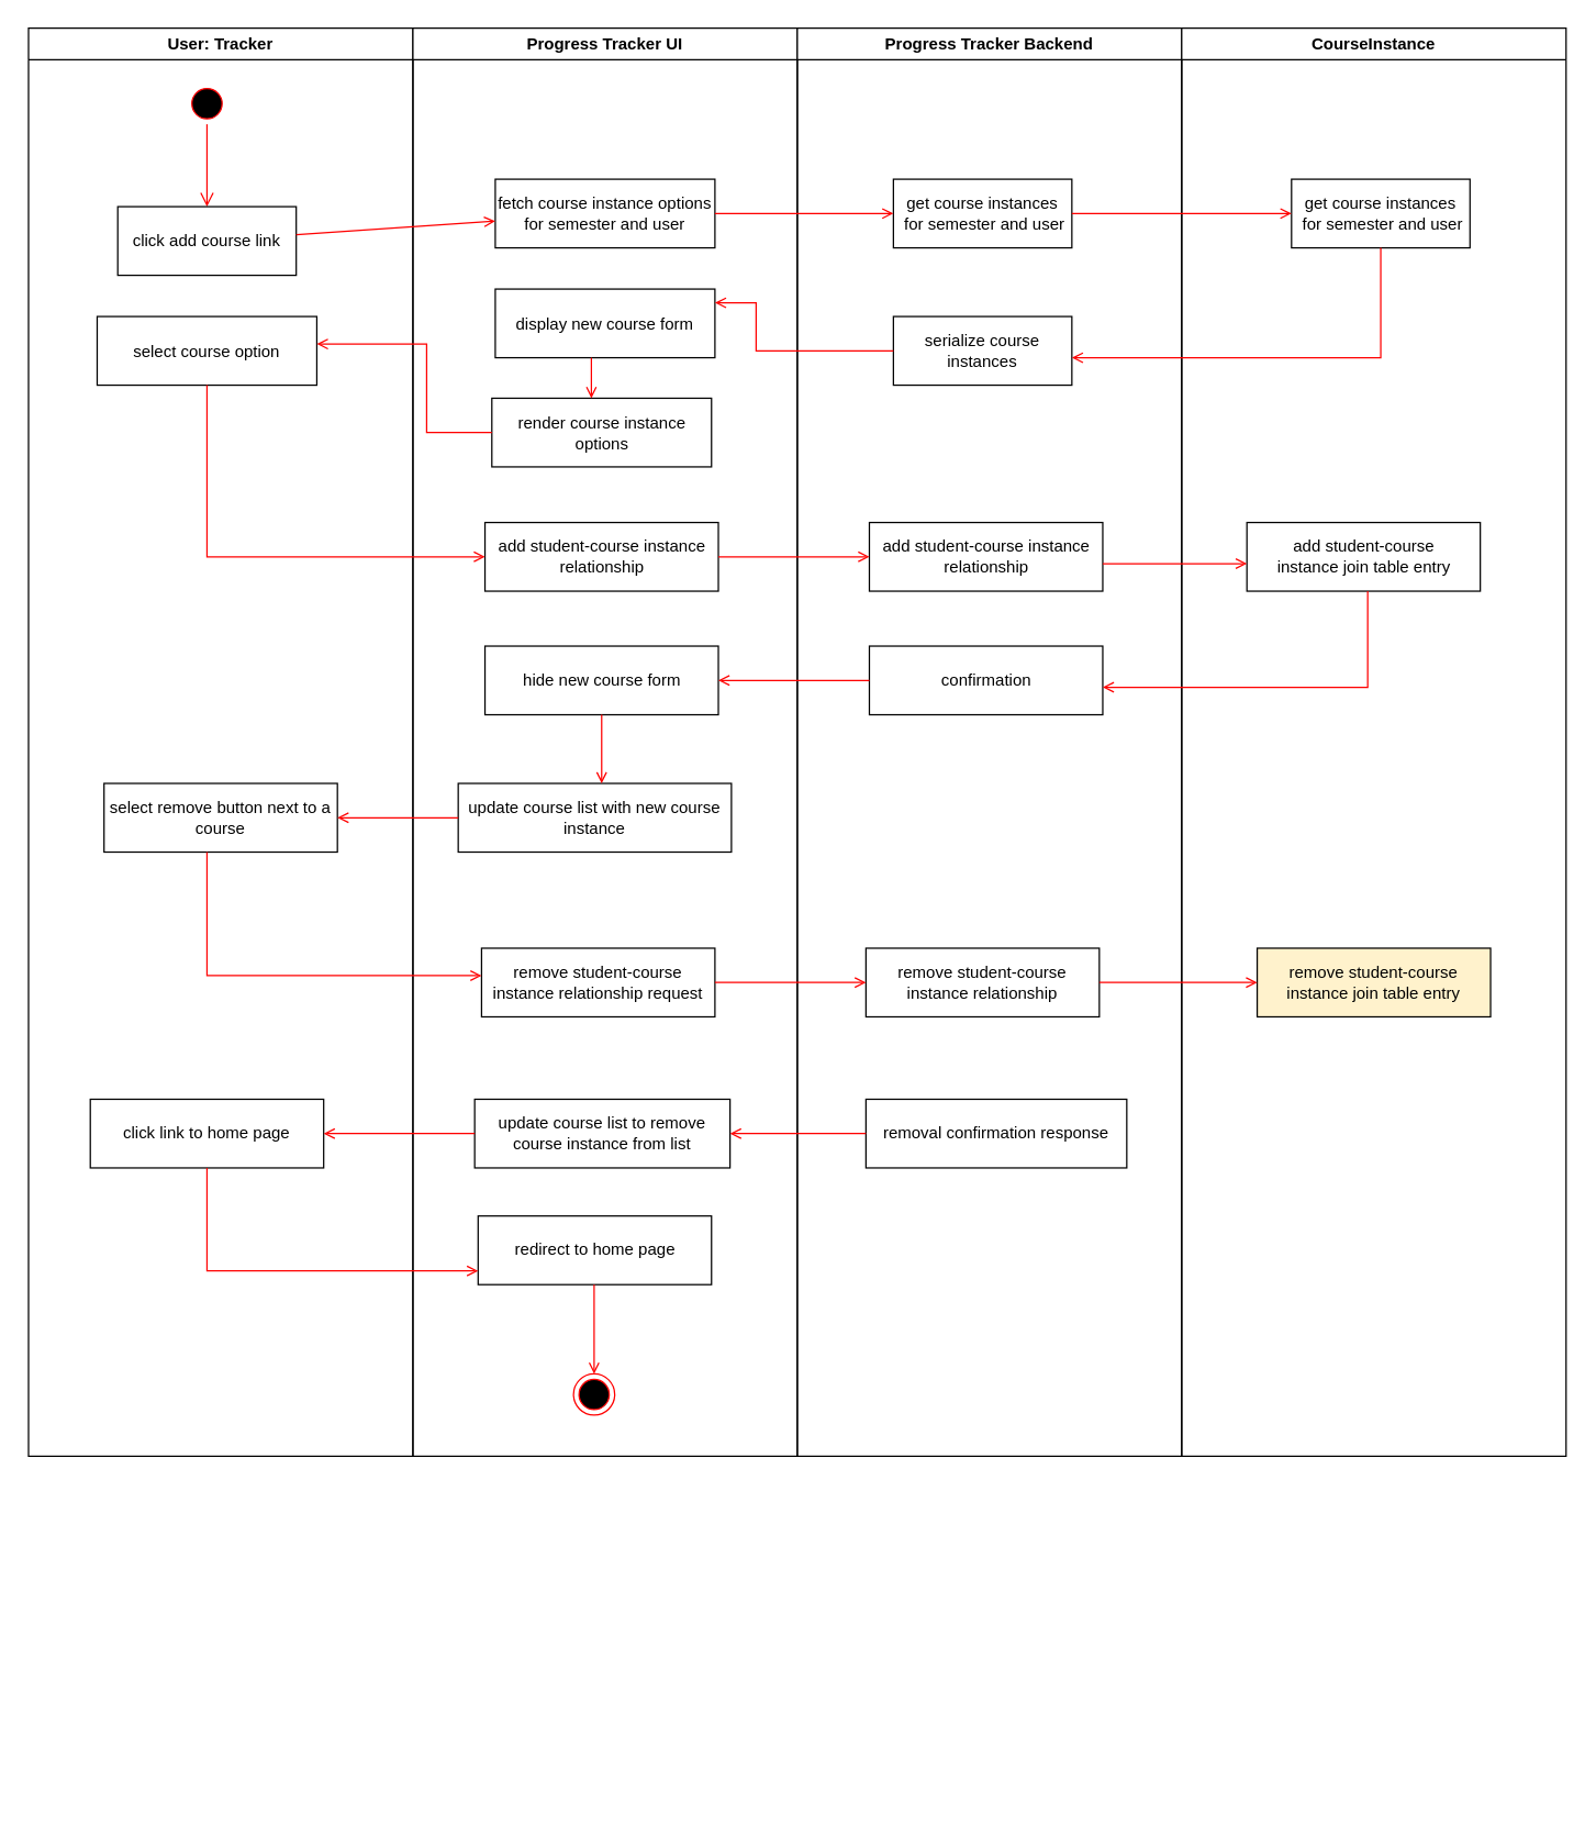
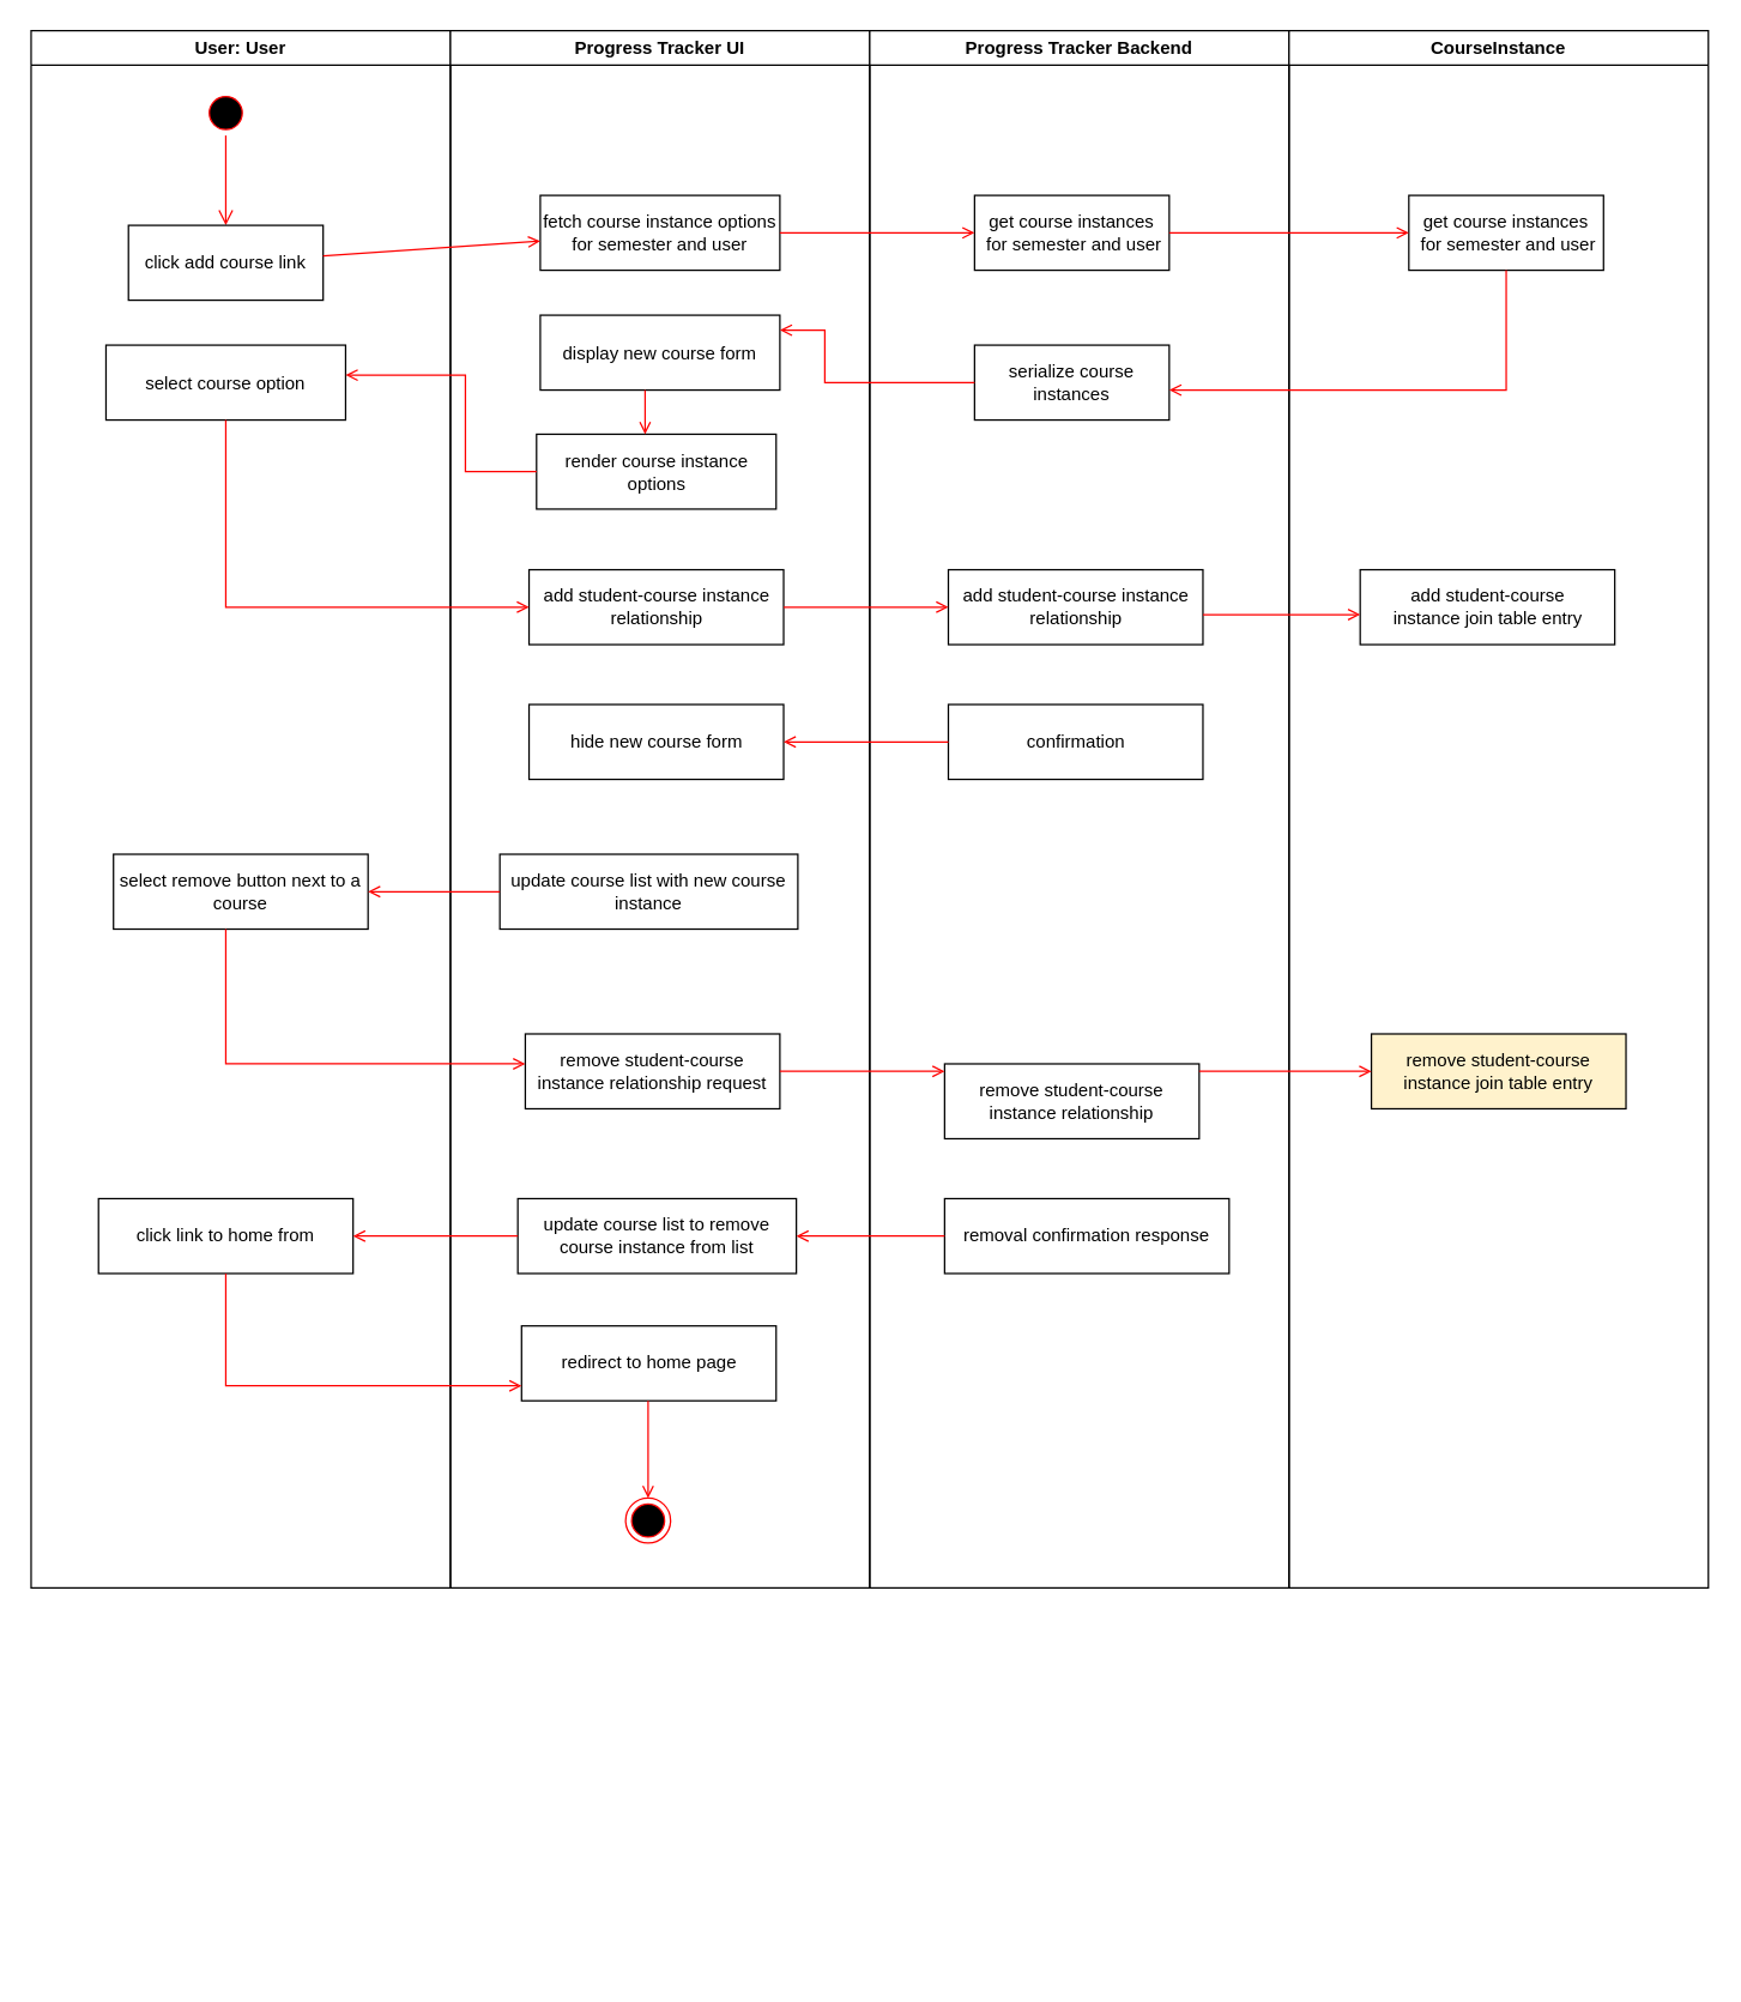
- <mxCell id="2" value="User: Tracker" style="swimlane;whiteSpace=wrap" parent="1" vertex="1"><mxGeometry x="20" y="20" width="280" height="1040" as="geometry" /></mxCell>
+ <mxCell id="2" value="User: User" style="swimlane;whiteSpace=wrap" parent="1" vertex="1"><mxGeometry x="20" y="20" width="280" height="1040" as="geometry" /></mxCell>
- <mxCell id="43" value="" style="endArrow=open;strokeColor=#FF0000;endFill=1;rounded=0;jumpStyle=arc;edgeStyle=elbowEdgeStyle;" parent="1" source="33" target="27" edge="1"><mxGeometry relative="1" as="geometry"><mxPoint x="940" y="510" as="sourcePoint" /><mxPoint x="1045" y="510" as="targetPoint" /><Array as="points"><mxPoint x="995.5" y="500" /><mxPoint x="1050" y="560" /><mxPoint x="910" y="570" /></Array></mxGeometry></mxCell>
- <mxCell id="17" value="" style="endArrow=open;strokeColor=#FF0000;endFill=1;rounded=0;jumpStyle=arc;edgeStyle=elbowEdgeStyle;" parent="9" source="13" target="16" edge="1"><mxGeometry relative="1" as="geometry"><mxPoint x="40" y="540" as="sourcePoint" /><mxPoint x="-70" y="540" as="targetPoint" /><Array as="points"><mxPoint x="135" y="560" /><mxPoint x="10" y="475" /><mxPoint x="30" y="625" /><mxPoint x="-110" y="635" /></Array></mxGeometry></mxCell>
- <mxCell id="28" value="remove student-course instance relationship" style="whiteSpace=wrap;" parent="23" vertex="1"><mxGeometry x="50" y="670" width="170" height="50" as="geometry" /></mxCell>
+ <mxCell id="28" value="remove student-course instance relationship" style="whiteSpace=wrap;" parent="23" vertex="1"><mxGeometry x="50" y="690" width="170" height="50" as="geometry" /></mxCell>
- <mxCell id="8" value="click link to home page" style="whiteSpace=wrap;" parent="2" vertex="1"><mxGeometry x="45" y="780" width="170" height="50" as="geometry" /></mxCell>
+ <mxCell id="8" value="click link to home from" style="whiteSpace=wrap;" parent="2" vertex="1"><mxGeometry x="45" y="780" width="170" height="50" as="geometry" /></mxCell>
